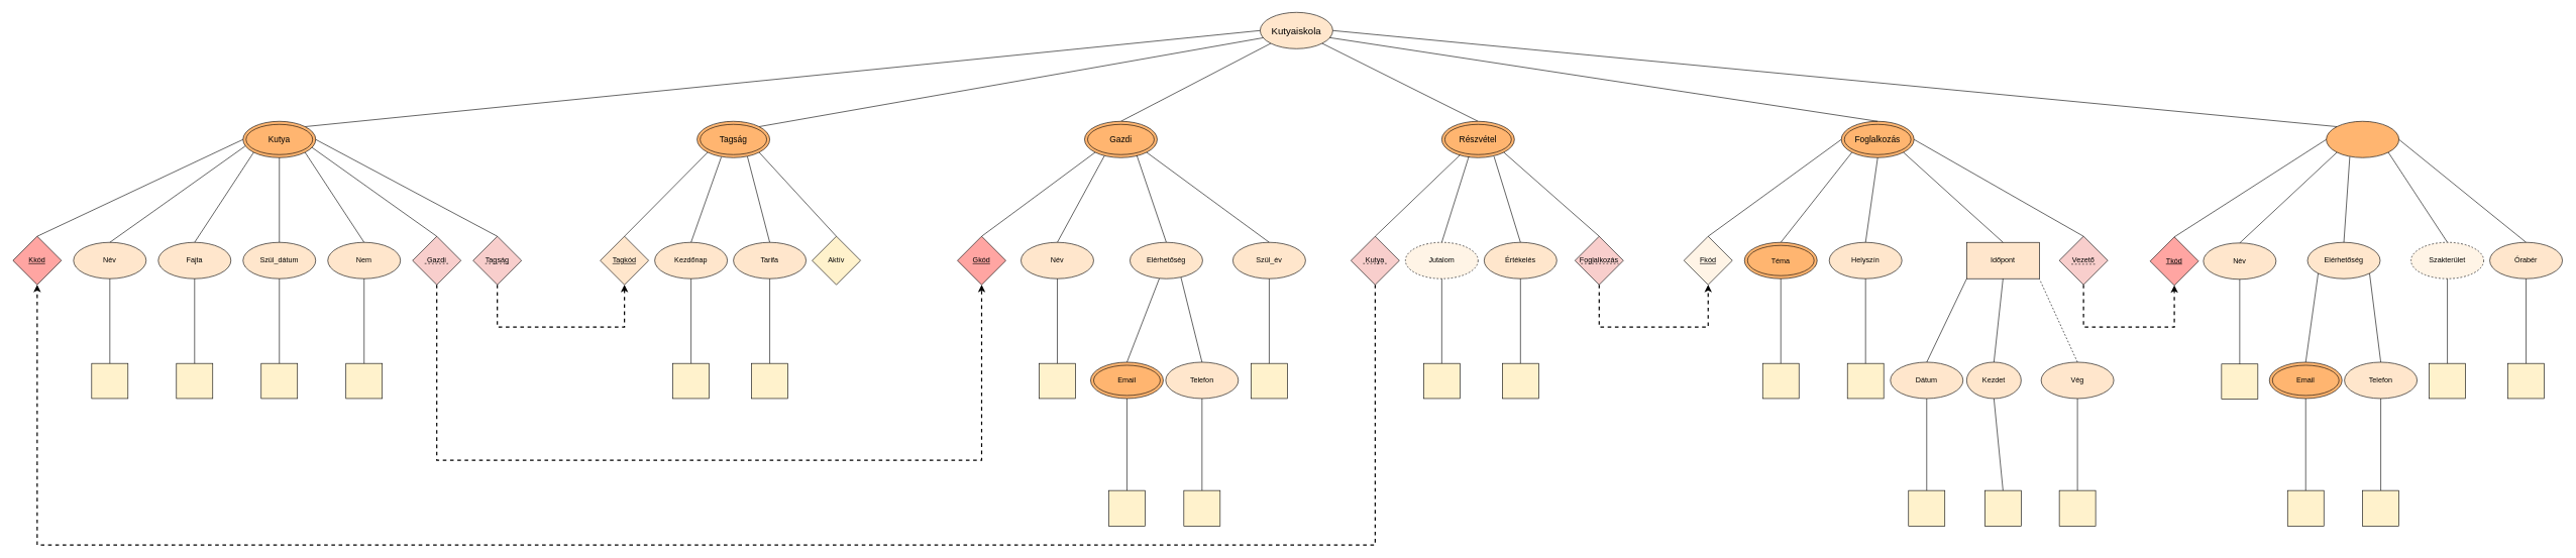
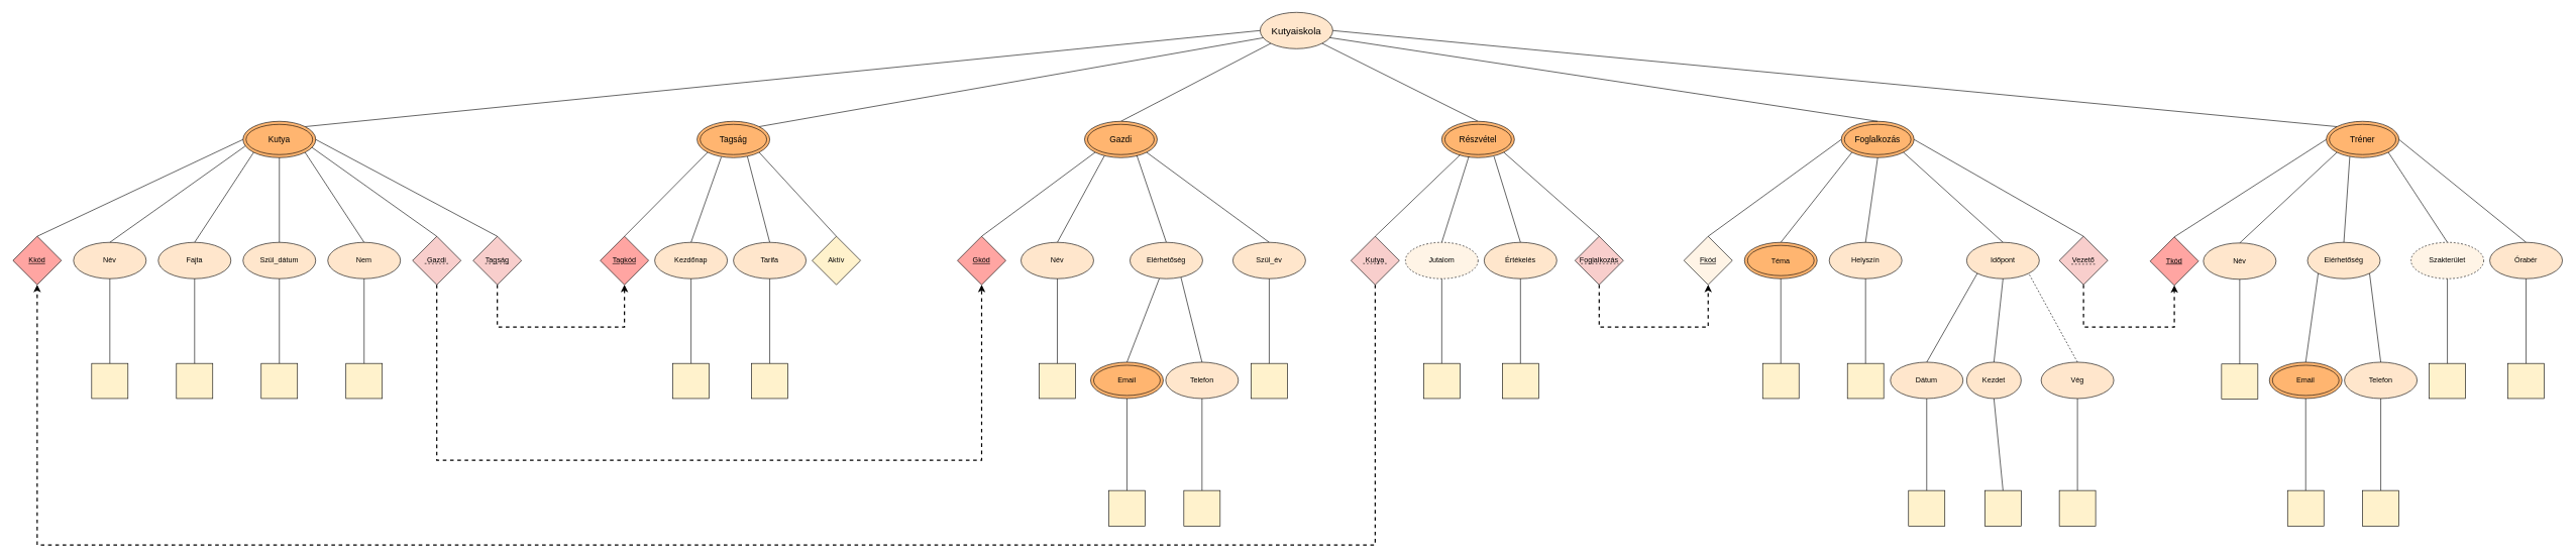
+ <mxCell id="8" value="&lt;span style=&quot;font-weight: normal; font-size: 14px;&quot;&gt;Tréner&lt;/span&gt;" style="ellipse;whiteSpace=wrap;html=1;fontStyle=1;fillColor=#FFB570;fontSize=14;" parent="6" vertex="1"><mxGeometry x="5" y="5" width="110" height="50" as="geometry" /></mxCell>
- <mxCell id="24" value="&lt;u&gt;Tagkód&lt;/u&gt;" style="rhombus;whiteSpace=wrap;html=1;fillColor=#ffe6cc;" parent="1" vertex="1"><mxGeometry x="990" y="390" width="80" height="80" as="geometry" /></mxCell>
+ <mxCell id="24" value="&lt;u&gt;Tagkód&lt;/u&gt;" style="rhombus;whiteSpace=wrap;html=1;fillColor=#FFA5A2;" parent="1" vertex="1"><mxGeometry x="990" y="390" width="80" height="80" as="geometry" /></mxCell>
- <mxCell id="42" value="&lt;span style=&quot;font-weight: 400;&quot;&gt;Időpont&lt;/span&gt;" style="whiteSpace=wrap;html=1;fontStyle=1;fillColor=#FFE6CC;rounded=0;" parent="1" vertex="1"><mxGeometry x="3247" y="400" width="120" height="60" as="geometry" /></mxCell>
+ <mxCell id="42" value="&lt;span style=&quot;font-weight: 400;&quot;&gt;Időpont&lt;/span&gt;" style="ellipse;whiteSpace=wrap;html=1;fontStyle=1;fillColor=#FFE6CC;" parent="1" vertex="1"><mxGeometry x="3247" y="400" width="120" height="60" as="geometry" /></mxCell>
